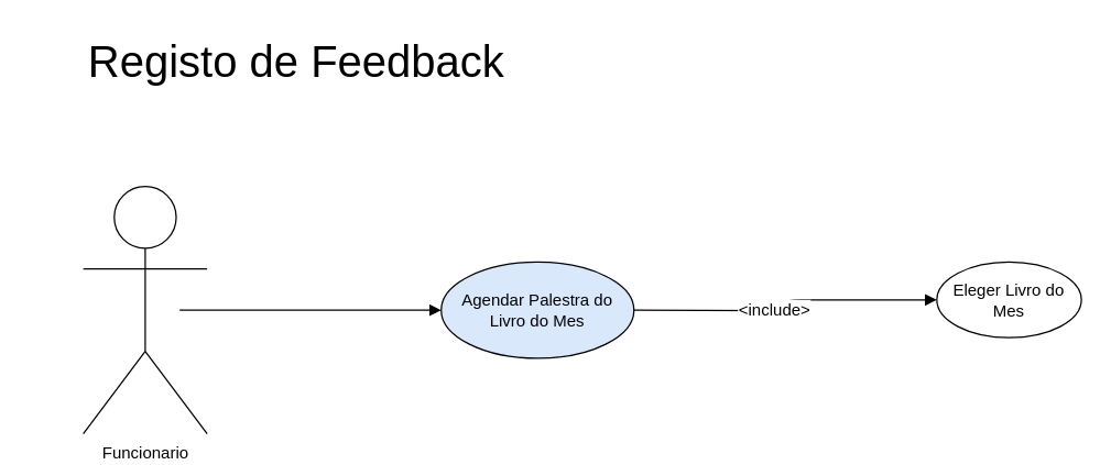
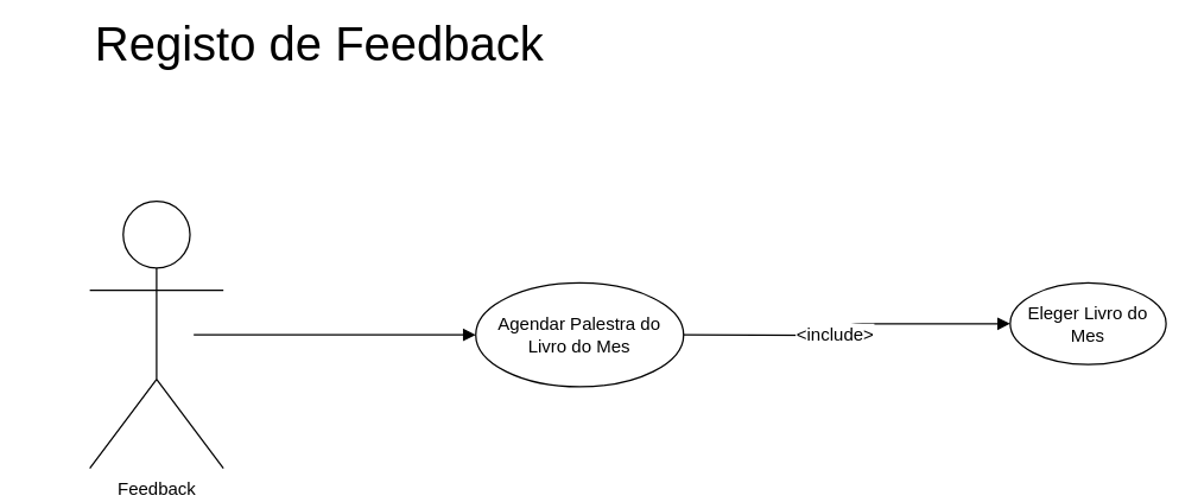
- <mxCell id="2" value="&lt;span style=&quot;font-size: 32px&quot;&gt;Registo de Feedback&lt;/span&gt;" style="text;html=1;strokeColor=none;fillColor=none;align=center;verticalAlign=middle;whiteSpace=wrap;rounded=0;" parent="1" vertex="1"><mxGeometry x="20" y="35" width="390" height="20" as="geometry" /></mxCell>
+ <mxCell id="2" value="&lt;span style=&quot;font-size: 32px&quot;&gt;Registo de Feedback&lt;/span&gt;" style="text;html=1;strokeColor=none;fillColor=none;align=center;verticalAlign=middle;whiteSpace=wrap;rounded=0;" parent="1" vertex="1"><mxGeometry x="20" y="20" width="390" height="20" as="geometry" /></mxCell>
- <mxCell id="4" value="Agendar Palestra do Livro do Mes" style="ellipse;whiteSpace=wrap;html=1;fillColor=#dae8fc;" parent="1" vertex="1"><mxGeometry x="320" y="190" width="140" height="70" as="geometry" /></mxCell>
+ <mxCell id="4" value="Agendar Palestra do Livro do Mes" style="ellipse;whiteSpace=wrap;html=1;" parent="1" vertex="1"><mxGeometry x="320" y="190" width="140" height="70" as="geometry" /></mxCell>
- <mxCell id="3" value="Funcionario" style="shape=umlActor;verticalLabelPosition=bottom;labelBackgroundColor=#ffffff;verticalAlign=top;html=1;outlineConnect=0;" parent="1" vertex="1"><mxGeometry x="60" y="135" width="90" height="180" as="geometry" /></mxCell>
+ <mxCell id="3" value="Feedback" style="shape=umlActor;verticalLabelPosition=bottom;labelBackgroundColor=#ffffff;verticalAlign=top;html=1;outlineConnect=0;" parent="1" vertex="1"><mxGeometry x="60" y="135" width="90" height="180" as="geometry" /></mxCell>
